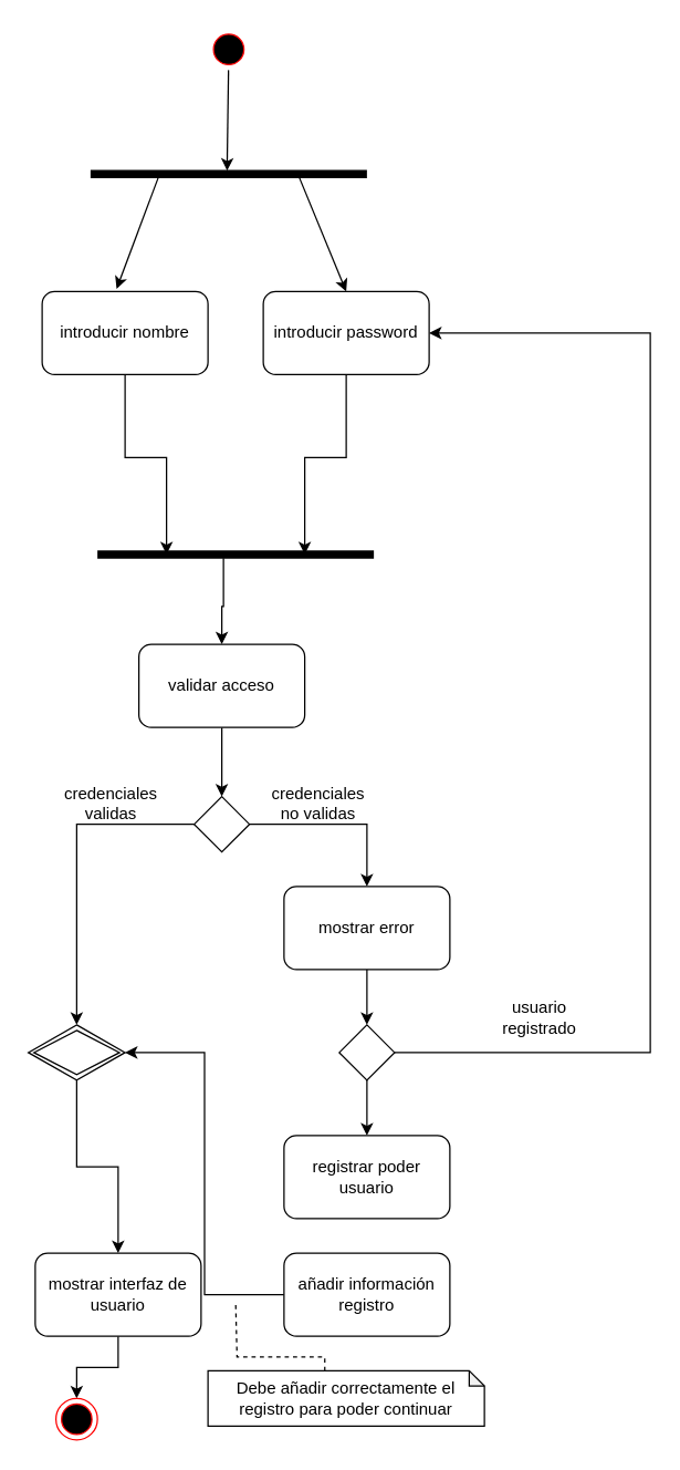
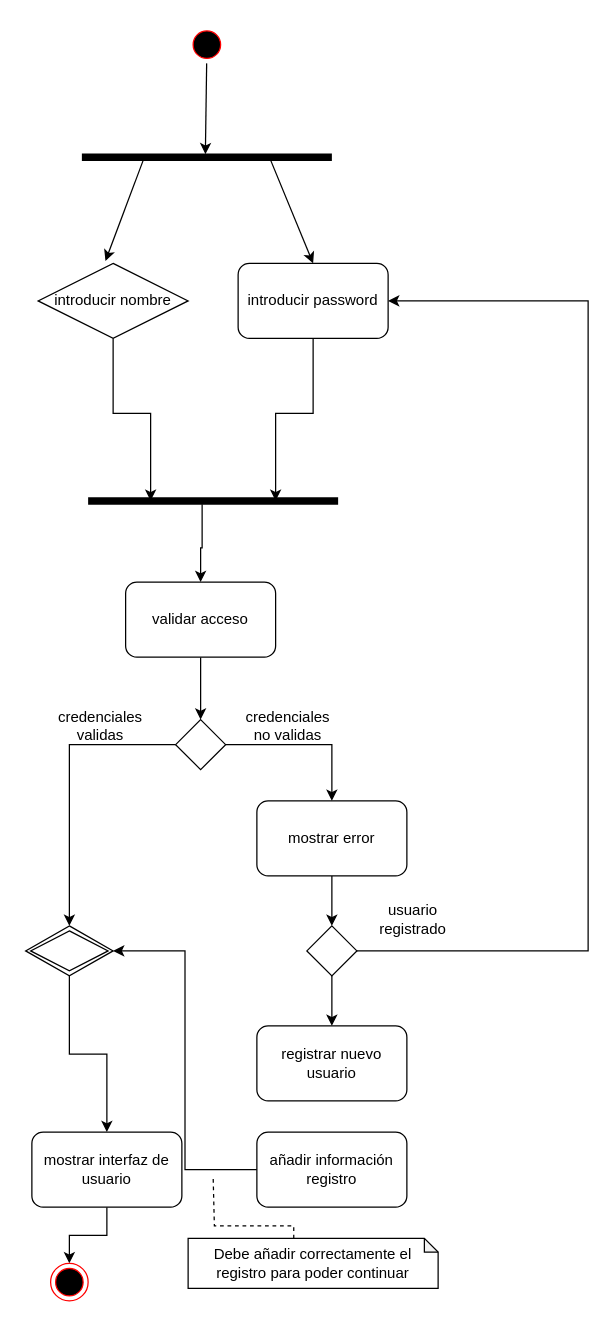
- <mxCell id="6" value="introducir nombre" style="rounded=1;whiteSpace=wrap;html=1;" vertex="1" parent="1"><mxGeometry x="30" y="210" width="120" height="60" as="geometry" /></mxCell>
+ <mxCell id="6" value="introducir nombre" style="rhombus;whiteSpace=wrap;html=1;" vertex="1" parent="1"><mxGeometry x="30" y="210" width="120" height="60" as="geometry" /></mxCell>
- <mxCell id="33" value="usuario registrado" style="text;html=1;strokeColor=none;fillColor=none;align=center;verticalAlign=middle;whiteSpace=wrap;rounded=0;" vertex="1" parent="1"><mxGeometry x="360" y="720" width="60" height="30" as="geometry" /></mxCell>
+ <mxCell id="33" value="usuario registrado" style="text;html=1;strokeColor=none;fillColor=none;align=center;verticalAlign=middle;whiteSpace=wrap;rounded=0;" vertex="1" parent="1"><mxGeometry x="300" y="720" width="60" height="30" as="geometry" /></mxCell>
- <mxCell id="12" value="registrar poder usuario" style="rounded=1;whiteSpace=wrap;html=1;" vertex="1" parent="1"><mxGeometry x="205" y="820" width="120" height="60" as="geometry" /></mxCell>
+ <mxCell id="12" value="registrar nuevo usuario" style="rounded=1;whiteSpace=wrap;html=1;" vertex="1" parent="1"><mxGeometry x="205" y="820" width="120" height="60" as="geometry" /></mxCell>
